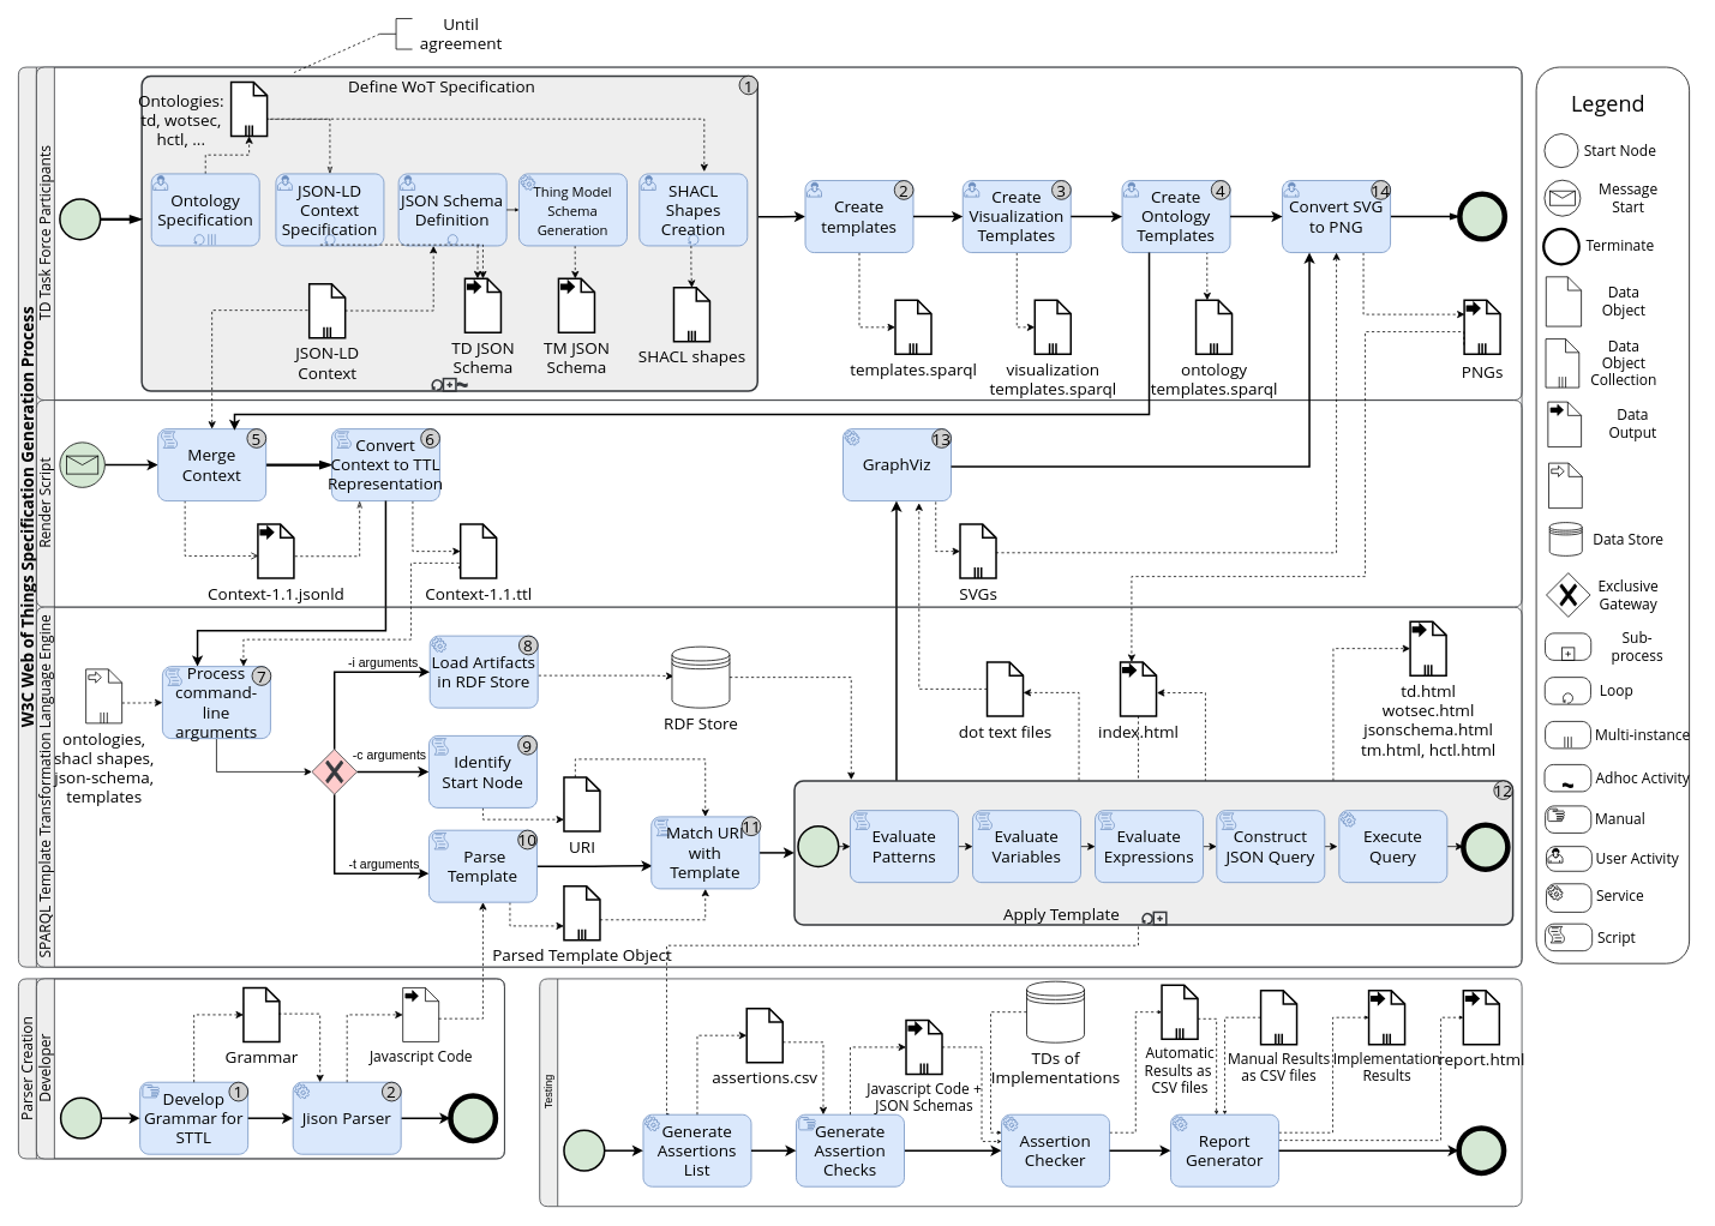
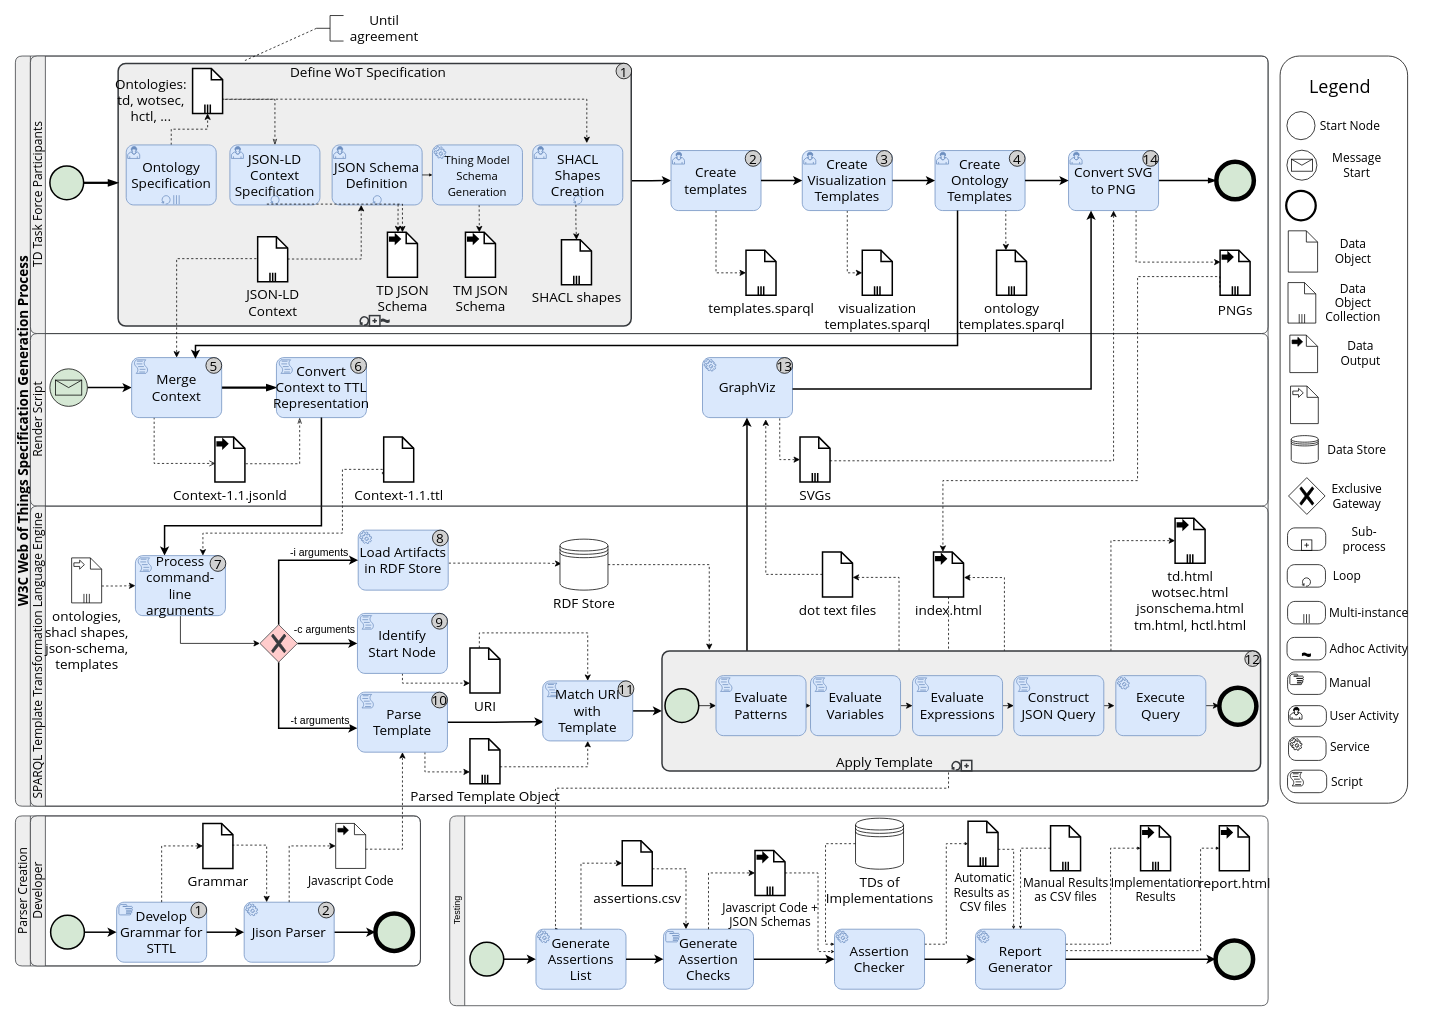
- <mxCell id="185" value="&lt;font face=&quot;Open Sans&quot; style=&quot;font-size: 16px;&quot;&gt;Terminate&lt;/font&gt;" style="text;html=1;strokeColor=none;fillColor=none;align=center;verticalAlign=middle;whiteSpace=wrap;rounded=0;" parent="1" vertex="1"><mxGeometry x="1756.91" y="258.31" width="85" height="30" as="geometry" /></mxCell>
- <mxCell id="51" style="edgeStyle=orthogonalEdgeStyle;rounded=0;orthogonalLoop=1;jettySize=auto;html=1;exitX=0.75;exitY=1;exitDx=0;exitDy=0;exitPerimeter=0;entryX=0;entryY=0.5;entryDx=0;entryDy=0;entryPerimeter=0;dashed=1;" parent="47" source="62" target="53" edge="1"><mxGeometry relative="1" as="geometry"><mxPoint x="461.04" y="173.48" as="targetPoint" /></mxGeometry></mxCell>
- <mxCell id="145" value="Evaluate Patterns" style="points=[[0.25,0,0],[0.5,0,0],[0.75,0,0],[1,0.25,0],[1,0.5,0],[1,0.75,0],[0.75,1,0],[0.5,1,0],[0.25,1,0],[0,0.75,0],[0,0.5,0],[0,0.25,0]];shape=mxgraph.bpmn.task;whiteSpace=wrap;rectStyle=rounded;size=10;html=1;taskMarker=script;fontFamily=Open Sans;fontSize=18;strokeWidth=1;container=0;fillColor=#dae8fc;strokeColor=#6c8ebf;" parent="1" vertex="1"><mxGeometry x="944" y="900" width="120" height="80" as="geometry" /></mxCell>
+ <mxCell id="145" value="Evaluate Patterns" style="points=[[0.25,0,0],[0.5,0,0],[0.75,0,0],[1,0.25,0],[1,0.5,0],[1,0.75,0],[0.75,1,0],[0.5,1,0],[0.25,1,0],[0,0.75,0],[0,0.5,0],[0,0.25,0]];shape=mxgraph.bpmn.task;whiteSpace=wrap;rectStyle=rounded;size=10;html=1;taskMarker=script;fontFamily=Open Sans;fontSize=18;strokeWidth=1;container=0;fillColor=#dae8fc;strokeColor=#6c8ebf;" parent="1" vertex="1"><mxGeometry x="954" y="900" width="120" height="80" as="geometry" /></mxCell>
